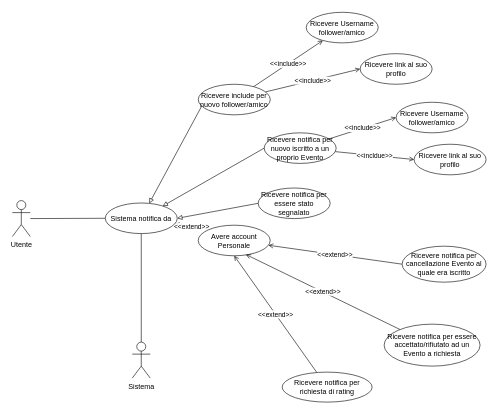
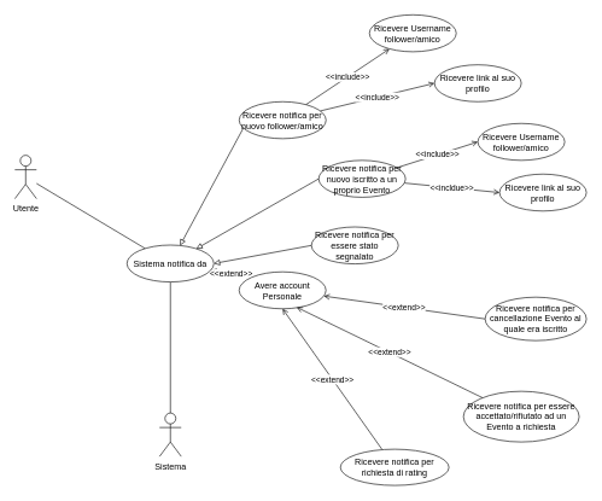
- <mxCell id="13" value="Ricevere include per nuovo follower/amico" style="ellipse;whiteSpace=wrap;html=1;" parent="1" vertex="1"><mxGeometry x="330.1" y="140" width="120" height="51" as="geometry" /></mxCell>
+ <mxCell id="13" value="Ricevere notifica per nuovo follower/amico" style="ellipse;whiteSpace=wrap;html=1;" parent="1" vertex="1"><mxGeometry x="330.1" y="140" width="120" height="51" as="geometry" /></mxCell>
- <mxCell id="3" value="Utente" style="shape=umlActor;verticalLabelPosition=bottom;verticalAlign=top;html=1;" parent="1" vertex="1"><mxGeometry x="20" y="334" width="30" height="60" as="geometry" /></mxCell>
+ <mxCell id="3" value="Utente" style="shape=umlActor;verticalLabelPosition=bottom;verticalAlign=top;html=1;" parent="1" vertex="1"><mxGeometry x="20" y="214" width="30" height="60" as="geometry" /></mxCell>
